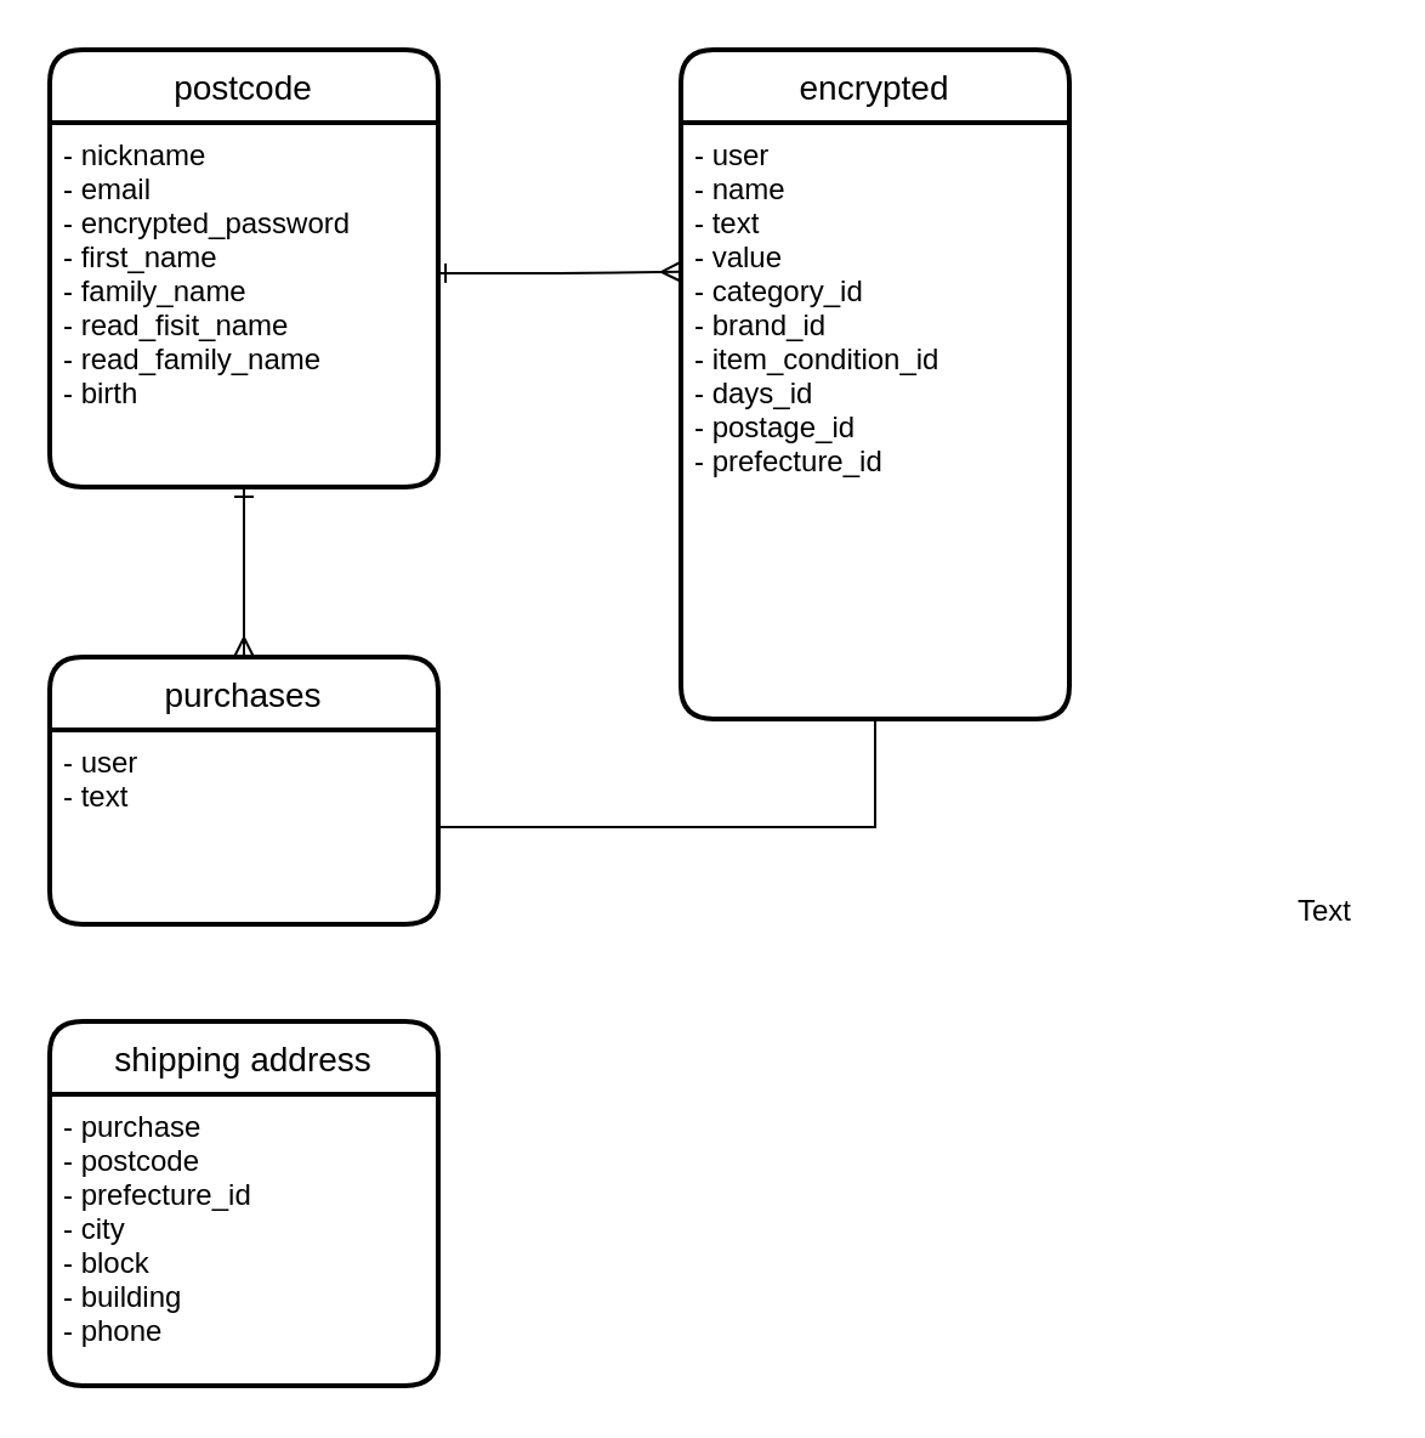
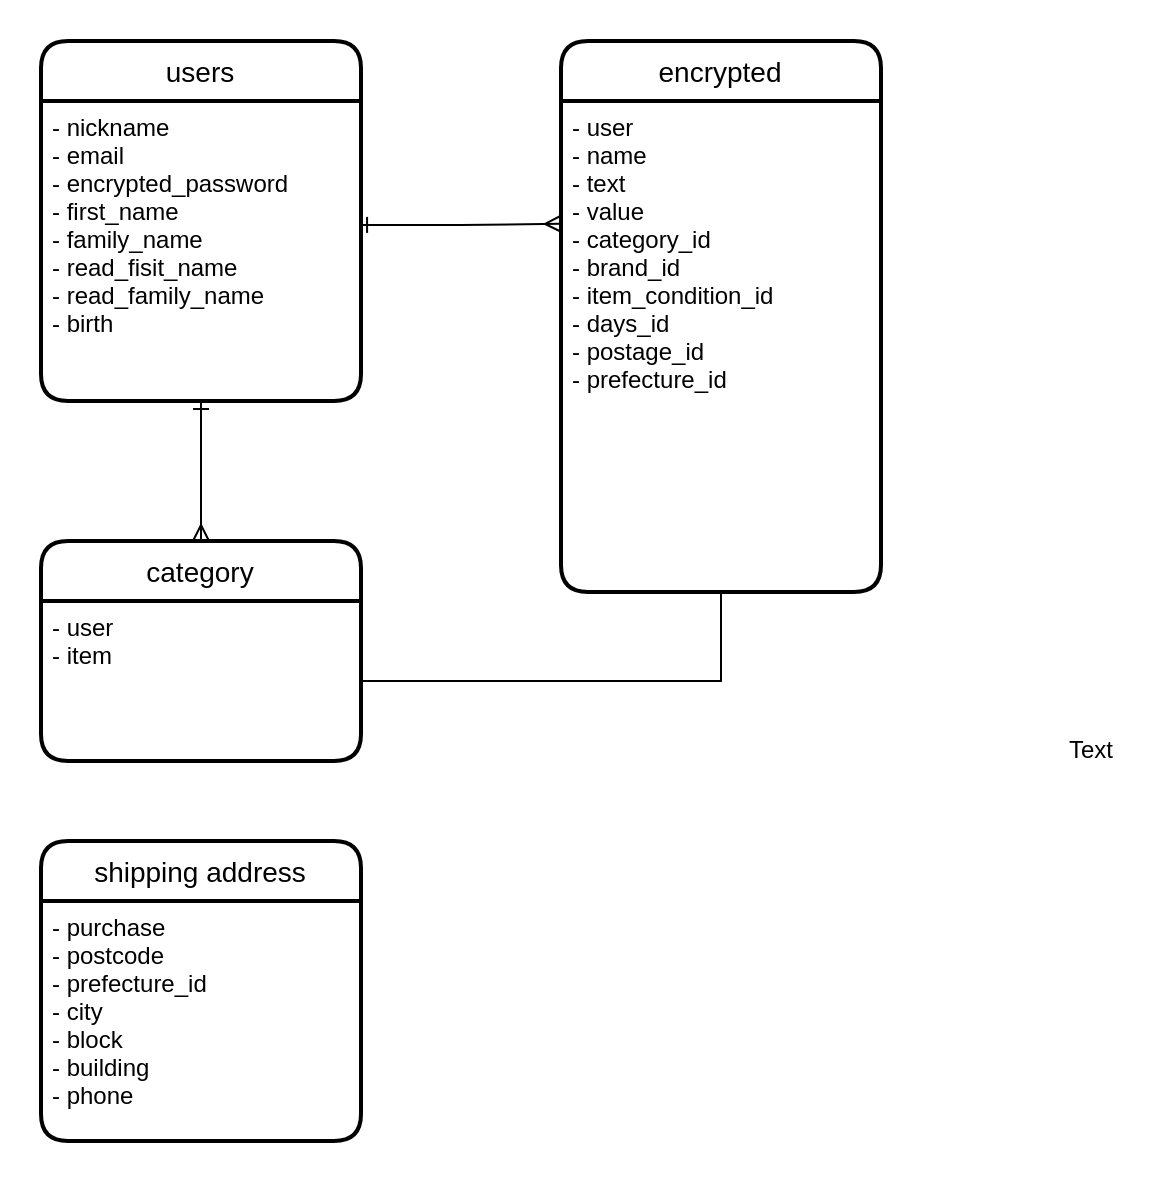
- <mxCell id="5" value="postcode" style="swimlane;childLayout=stackLayout;horizontal=1;startSize=30;horizontalStack=0;rounded=1;fontSize=14;fontStyle=0;strokeWidth=2;resizeParent=0;resizeLast=1;shadow=0;dashed=0;align=center;fillColor=none;" parent="1" vertex="1"><mxGeometry x="20" y="20" width="160" height="180" as="geometry" /></mxCell>
+ <mxCell id="5" value="users" style="swimlane;childLayout=stackLayout;horizontal=1;startSize=30;horizontalStack=0;rounded=1;fontSize=14;fontStyle=0;strokeWidth=2;resizeParent=0;resizeLast=1;shadow=0;dashed=0;align=center;fillColor=none;" parent="1" vertex="1"><mxGeometry x="20" y="20" width="160" height="180" as="geometry" /></mxCell>
- <mxCell id="10" value="purchases" style="swimlane;childLayout=stackLayout;horizontal=1;startSize=30;horizontalStack=0;rounded=1;fontSize=14;fontStyle=0;strokeWidth=2;resizeParent=0;resizeLast=1;shadow=0;dashed=0;align=center;" parent="1" vertex="1"><mxGeometry x="20" y="270" width="160" height="110" as="geometry" /></mxCell>
+ <mxCell id="10" value="category" style="swimlane;childLayout=stackLayout;horizontal=1;startSize=30;horizontalStack=0;rounded=1;fontSize=14;fontStyle=0;strokeWidth=2;resizeParent=0;resizeLast=1;shadow=0;dashed=0;align=center;" parent="1" vertex="1"><mxGeometry x="20" y="270" width="160" height="110" as="geometry" /></mxCell>
- <mxCell id="11" value="- user&#10;- text" style="align=left;strokeColor=none;fillColor=none;spacingLeft=4;fontSize=12;verticalAlign=top;resizable=0;rotatable=0;part=1;" parent="10" vertex="1"><mxGeometry y="30" width="160" height="80" as="geometry" /></mxCell>
+ <mxCell id="11" value="- user&#10;- item" style="align=left;strokeColor=none;fillColor=none;spacingLeft=4;fontSize=12;verticalAlign=top;resizable=0;rotatable=0;part=1;" parent="10" vertex="1"><mxGeometry y="30" width="160" height="80" as="geometry" /></mxCell>
